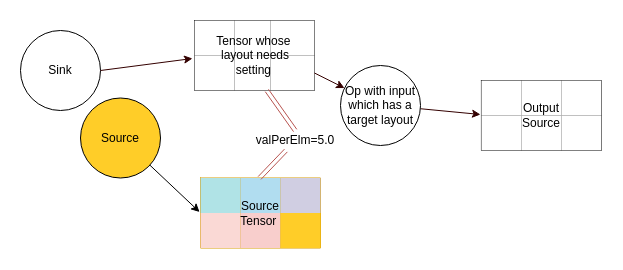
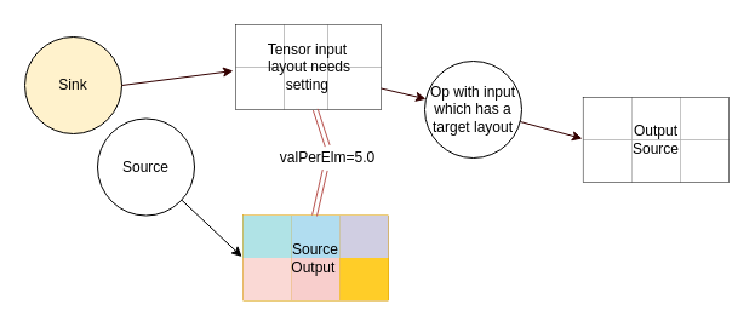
- <mxCell id="38" value="Tensor whose&amp;nbsp;&lt;br&gt;layout needs&lt;br&gt;setting&amp;nbsp;" style="text;html=1;strokeColor=none;fillColor=none;align=center;verticalAlign=middle;whiteSpace=wrap;rounded=0;" parent="1" vertex="1"><mxGeometry x="200" y="30" width="110" height="50" as="geometry" /></mxCell>
+ <mxCell id="38" value="Tensor input&amp;nbsp;&lt;br&gt;layout needs&lt;br&gt;setting&amp;nbsp;" style="text;html=1;strokeColor=none;fillColor=none;align=center;verticalAlign=middle;whiteSpace=wrap;rounded=0;" parent="1" vertex="1"><mxGeometry x="200" y="30" width="110" height="50" as="geometry" /></mxCell>
- <mxCell id="2" value="Sink" style="ellipse;whiteSpace=wrap;html=1;" parent="1" vertex="1"><mxGeometry x="20" y="30" width="80" height="80" as="geometry" /></mxCell>
+ <mxCell id="2" value="Sink" style="ellipse;whiteSpace=wrap;html=1;fillColor=#fff2cc;" parent="1" vertex="1"><mxGeometry x="20" y="30" width="80" height="80" as="geometry" /></mxCell>
- <mxCell id="25" value="Op with input&lt;br&gt;which has a&lt;br&gt;target layout" style="ellipse;whiteSpace=wrap;html=1;" parent="1" vertex="1"><mxGeometry x="340" y="65" width="80" height="80" as="geometry" /></mxCell>
+ <mxCell id="25" value="Op with input&lt;br&gt;which has a&lt;br&gt;target layout" style="ellipse;whiteSpace=wrap;html=1;" parent="1" vertex="1"><mxGeometry x="350" y="50" width="80" height="80" as="geometry" /></mxCell>
- <mxCell id="13" value="Source" style="ellipse;whiteSpace=wrap;html=1;fillColor=#ffcd28;" parent="1" vertex="1"><mxGeometry x="80" y="97.5" width="80" height="80" as="geometry" /></mxCell>
+ <mxCell id="13" value="Source" style="ellipse;whiteSpace=wrap;html=1;" parent="1" vertex="1"><mxGeometry x="80" y="97.5" width="80" height="80" as="geometry" /></mxCell>
- <mxCell id="39" value="valPerElm=5.0" style="text;html=1;strokeColor=none;fillColor=none;align=center;verticalAlign=middle;whiteSpace=wrap;rounded=0;fontFamily=Helvetica;" parent="1" vertex="1"><mxGeometry x="275" y="130" width="40" height="20" as="geometry" /></mxCell>
+ <mxCell id="39" value="valPerElm=5.0" style="text;html=1;strokeColor=none;fillColor=none;align=center;verticalAlign=middle;whiteSpace=wrap;rounded=0;fontFamily=Helvetica;" parent="1" vertex="1"><mxGeometry x="250" y="120" width="40" height="20" as="geometry" /></mxCell>
- <mxCell id="41" value="Source Tensor&amp;nbsp;" style="text;html=1;strokeColor=none;fillColor=none;align=center;verticalAlign=middle;whiteSpace=wrap;rounded=0;fontFamily=Helvetica;" parent="1" vertex="1"><mxGeometry x="230" y="198" width="60" height="30" as="geometry" /></mxCell>
+ <mxCell id="41" value="Source Output&amp;nbsp;" style="text;html=1;strokeColor=none;fillColor=none;align=center;verticalAlign=middle;whiteSpace=wrap;rounded=0;fontFamily=Helvetica;" parent="1" vertex="1"><mxGeometry x="230" y="198" width="60" height="30" as="geometry" /></mxCell>
